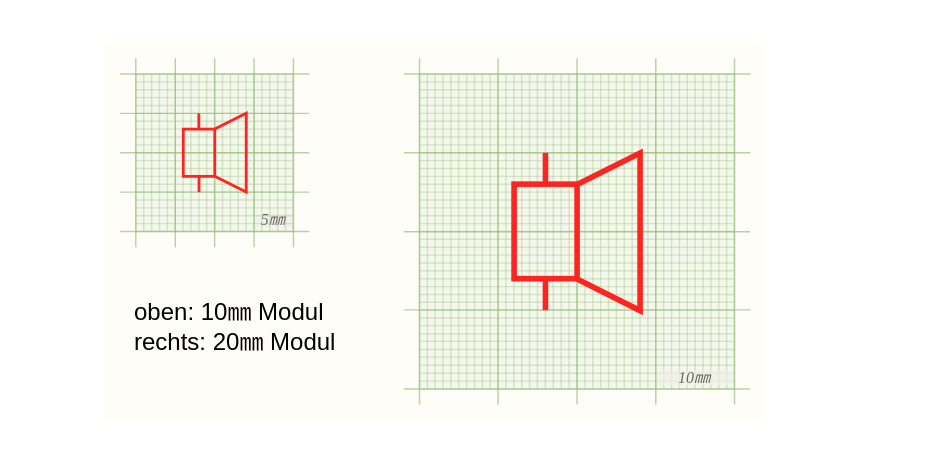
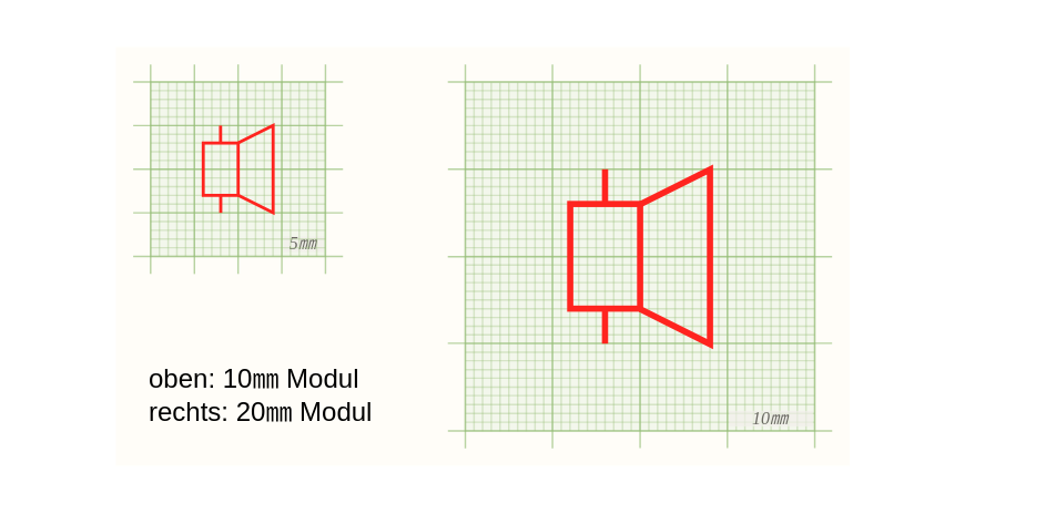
- <mxCell id="151" value="oben:&lt;span style=&quot;white-space: pre&quot;&gt; &lt;/span&gt;10㎜ Modul&lt;br&gt;rechts:&lt;span style=&quot;white-space: pre&quot;&gt; &lt;/span&gt;20㎜ Modul" style="text;html=1;strokeColor=none;fillColor=none;align=left;verticalAlign=middle;whiteSpace=wrap;rounded=0;labelPosition=center;verticalLabelPosition=middle;spacing=0;opacity=66;gradientDirection=radial;" parent="1" vertex="1"><mxGeometry x="67.496" y="147.48" width="125.98" height="31.5" as="geometry" /></mxCell>
+ <mxCell id="151" value="oben:&lt;span style=&quot;white-space: pre&quot;&gt; &lt;/span&gt;10㎜ Modul&lt;br&gt;rechts:&lt;span style=&quot;white-space: pre&quot;&gt; &lt;/span&gt;20㎜ Modul" style="text;html=1;strokeColor=none;fillColor=none;align=left;verticalAlign=middle;whiteSpace=wrap;rounded=0;labelPosition=center;verticalLabelPosition=middle;spacing=0;opacity=66;gradientDirection=radial;" parent="1" vertex="1"><mxGeometry x="67.496" y="162.48" width="125.98" height="31.5" as="geometry" /></mxCell>
